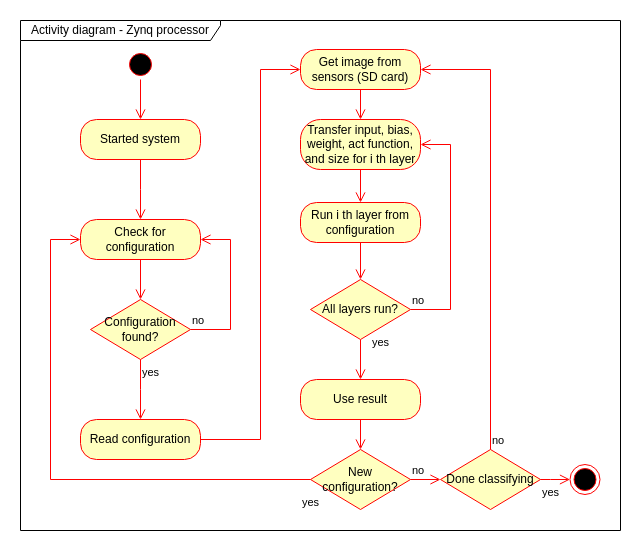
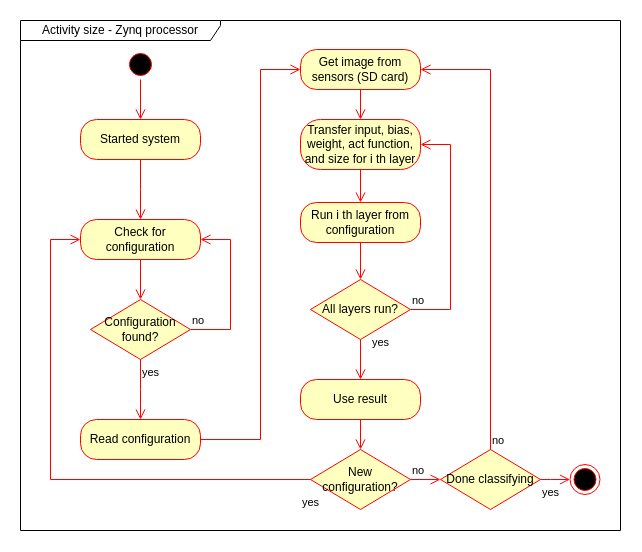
- <mxCell id="31" value="Activity diagram - Zynq processor" style="shape=umlFrame;whiteSpace=wrap;html=1;width=200;height=20;" parent="1" vertex="1"><mxGeometry x="20" y="20" width="600" height="510" as="geometry" /></mxCell>
+ <mxCell id="31" value="Activity size - Zynq processor" style="shape=umlFrame;whiteSpace=wrap;html=1;width=200;height=20;" parent="1" vertex="1"><mxGeometry x="20" y="20" width="600" height="510" as="geometry" /></mxCell>
